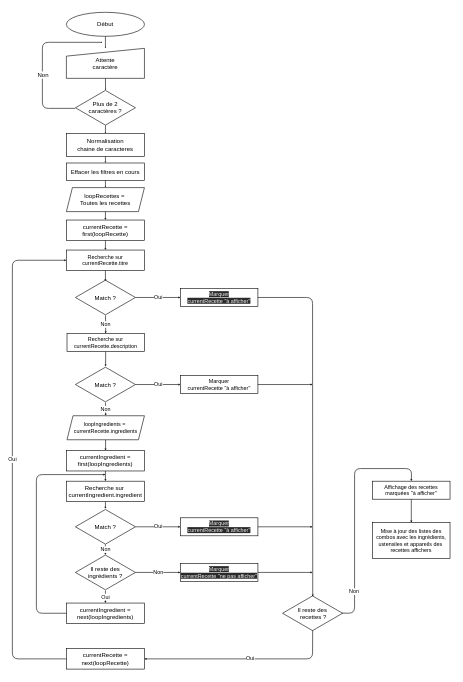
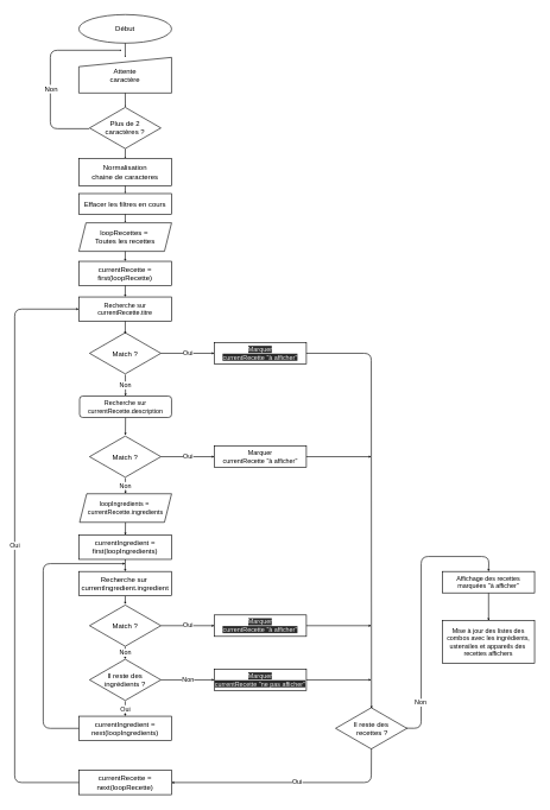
- <mxCell id="22" value="Recherche sur&lt;br&gt;currentRecette.description" style="whiteSpace=wrap;html=1;align=center;treeFolding=1;treeMoving=1;newEdgeStyle={&quot;edgeStyle&quot;:&quot;elbowEdgeStyle&quot;,&quot;startArrow&quot;:&quot;none&quot;,&quot;endArrow&quot;:&quot;none&quot;};fontSize=9;" vertex="1" parent="1"><mxGeometry x="111" y="555" width="129" height="30" as="geometry" /></mxCell>
+ <mxCell id="22" value="Recherche sur&lt;br&gt;currentRecette.description" style="whiteSpace=wrap;html=1;align=center;treeFolding=1;treeMoving=1;newEdgeStyle={&quot;edgeStyle&quot;:&quot;elbowEdgeStyle&quot;,&quot;startArrow&quot;:&quot;none&quot;,&quot;endArrow&quot;:&quot;none&quot;};fontSize=9;rounded=1;" vertex="1" parent="1"><mxGeometry x="111" y="555" width="129" height="30" as="geometry" /></mxCell>
